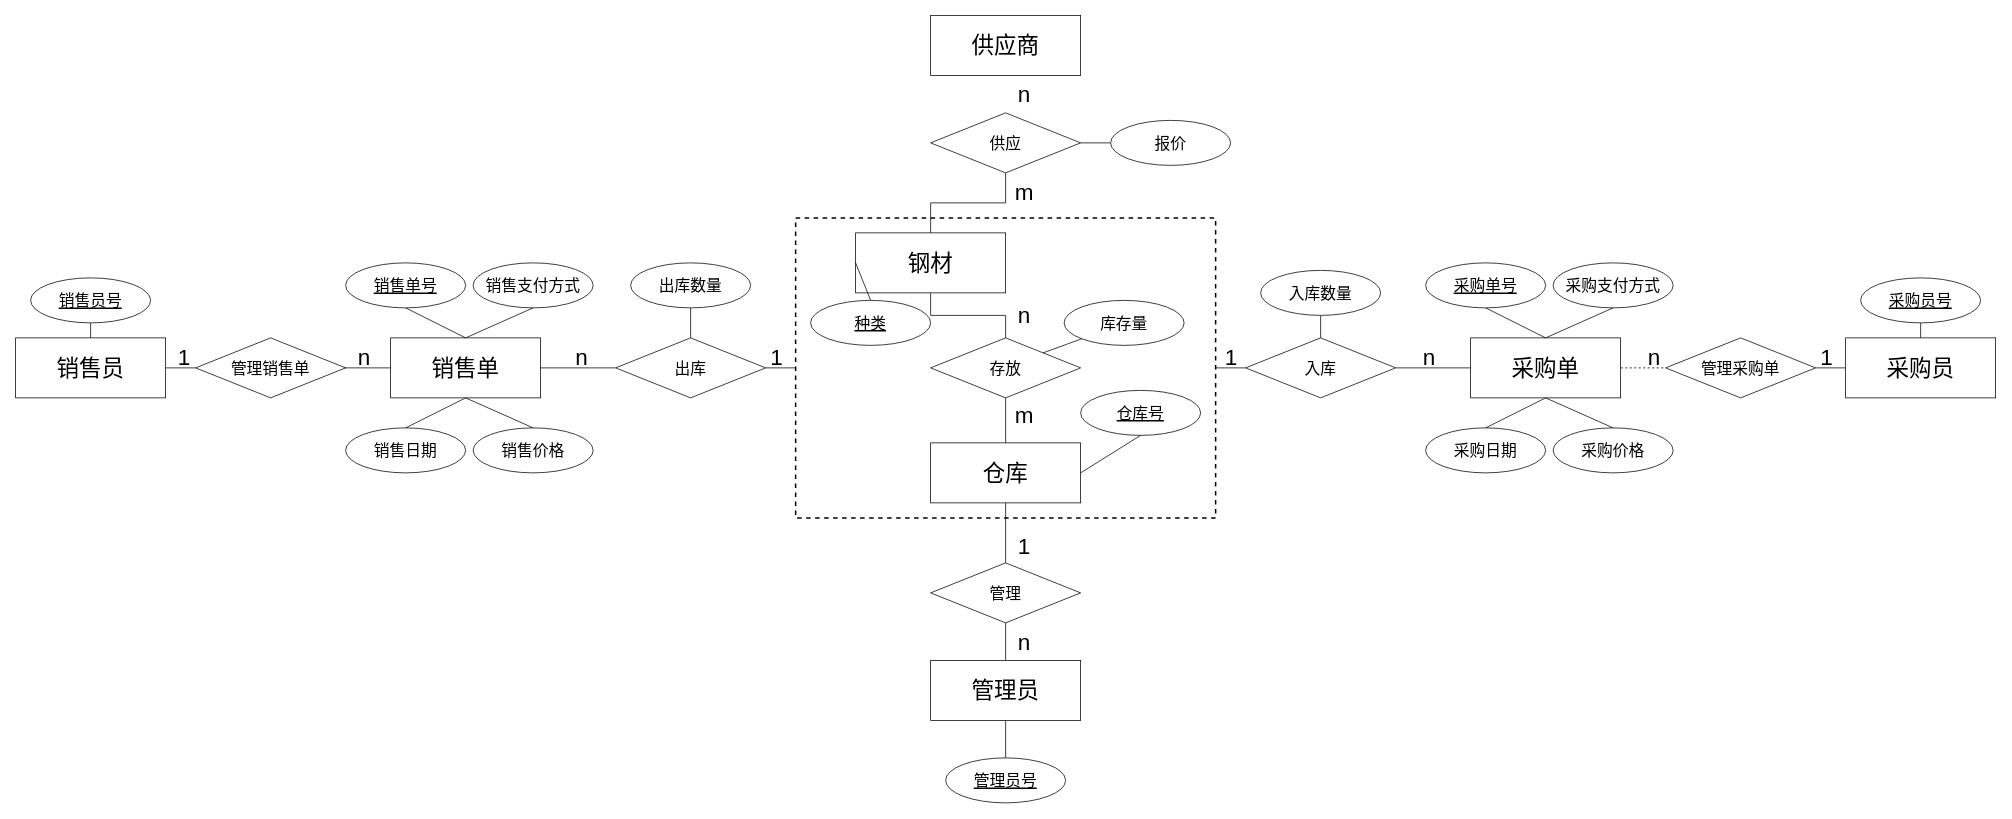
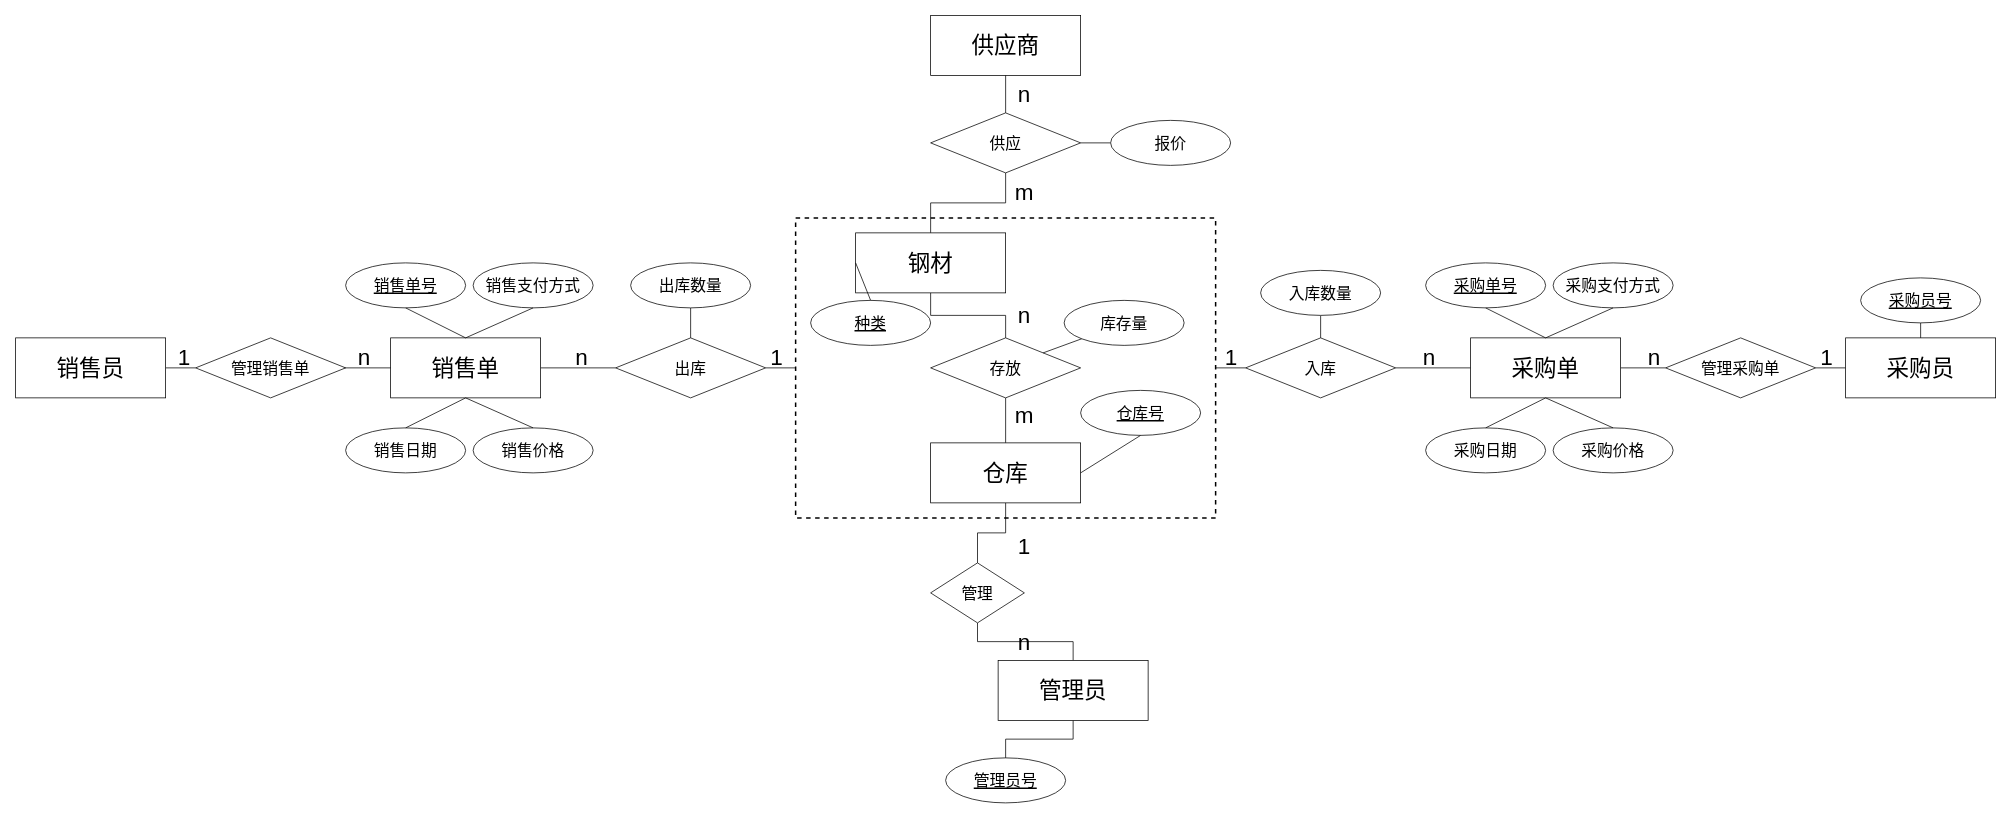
+ <mxCell id="14" value="" style="endArrow=none;html=1;rounded=0;fontSize=30;entryX=0.5;entryY=1;entryDx=0;entryDy=0;exitX=0.5;exitY=0;exitDx=0;exitDy=0;" parent="1" source="9" target="3" edge="1"><mxGeometry width="50" height="50" relative="1" as="geometry"><mxPoint x="1460" y="310" as="sourcePoint" /><mxPoint x="1510" y="260" as="targetPoint" /></mxGeometry></mxCell>
- <mxCell id="37" value="&lt;font style=&quot;font-size: 21px;&quot;&gt;&lt;u&gt;销售员号&lt;/u&gt;&lt;/font&gt;" style="ellipse;whiteSpace=wrap;html=1;direction=east;" parent="1" vertex="1"><mxGeometry x="40" y="370" width="160" height="60" as="geometry" /></mxCell>
- <mxCell id="36" style="edgeStyle=orthogonalEdgeStyle;rounded=0;orthogonalLoop=1;jettySize=auto;html=1;exitX=0.5;exitY=1;exitDx=0;exitDy=0;entryX=0.5;entryY=0;entryDx=0;entryDy=0;fontSize=30;endArrow=none;endFill=0;" parent="1" source="37" target="35" edge="1"><mxGeometry relative="1" as="geometry" /></mxCell>
- <mxCell id="55" style="edgeStyle=orthogonalEdgeStyle;rounded=0;orthogonalLoop=1;jettySize=auto;html=1;exitX=1;exitY=0.5;exitDx=0;exitDy=0;entryX=0;entryY=0.5;entryDx=0;entryDy=0;fontSize=30;endArrow=none;endFill=0;dashed=1;" parent="1" source="56" target="48" edge="1"><mxGeometry relative="1" as="geometry" /></mxCell>
+ <mxCell id="55" style="edgeStyle=orthogonalEdgeStyle;rounded=0;orthogonalLoop=1;jettySize=auto;html=1;exitX=1;exitY=0.5;exitDx=0;exitDy=0;entryX=0;entryY=0.5;entryDx=0;entryDy=0;fontSize=30;endArrow=none;endFill=0;" parent="1" source="56" target="48" edge="1"><mxGeometry relative="1" as="geometry" /></mxCell>
- <mxCell id="18" value="管理" style="rhombus;whiteSpace=wrap;html=1;fontSize=21;" parent="1" vertex="1"><mxGeometry x="1240" y="750" width="200" height="80" as="geometry" /></mxCell>
+ <mxCell id="18" value="管理" style="rhombus;whiteSpace=wrap;html=1;fontSize=21;" parent="1" vertex="1"><mxGeometry x="1240" y="750" width="125" height="80" as="geometry" /></mxCell>
- <mxCell id="20" value="&lt;span style=&quot;font-size: 30px;&quot;&gt;管理员&lt;/span&gt;" style="rounded=0;whiteSpace=wrap;html=1;" parent="1" vertex="1"><mxGeometry x="1240" y="880" width="200" height="80" as="geometry" /></mxCell>
+ <mxCell id="20" value="&lt;span style=&quot;font-size: 30px;&quot;&gt;管理员&lt;/span&gt;" style="rounded=0;whiteSpace=wrap;html=1;" parent="1" vertex="1"><mxGeometry x="1330" y="880" width="200" height="80" as="geometry" /></mxCell>
